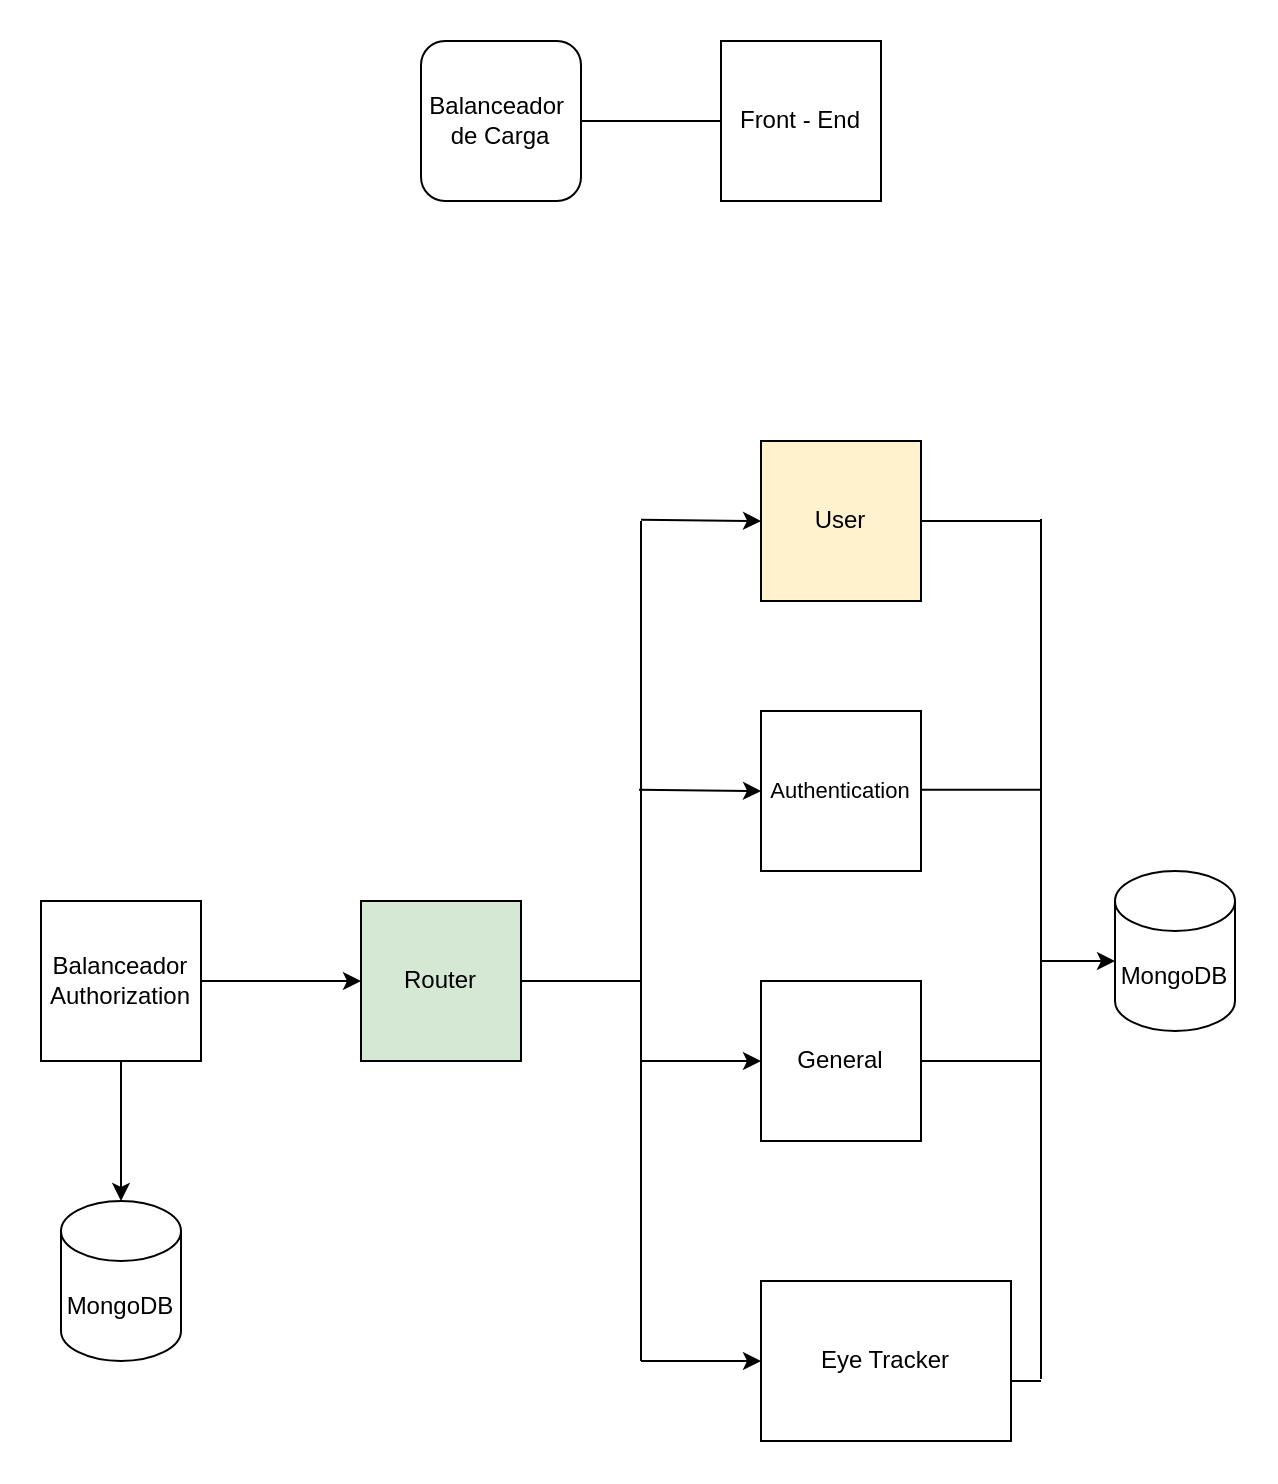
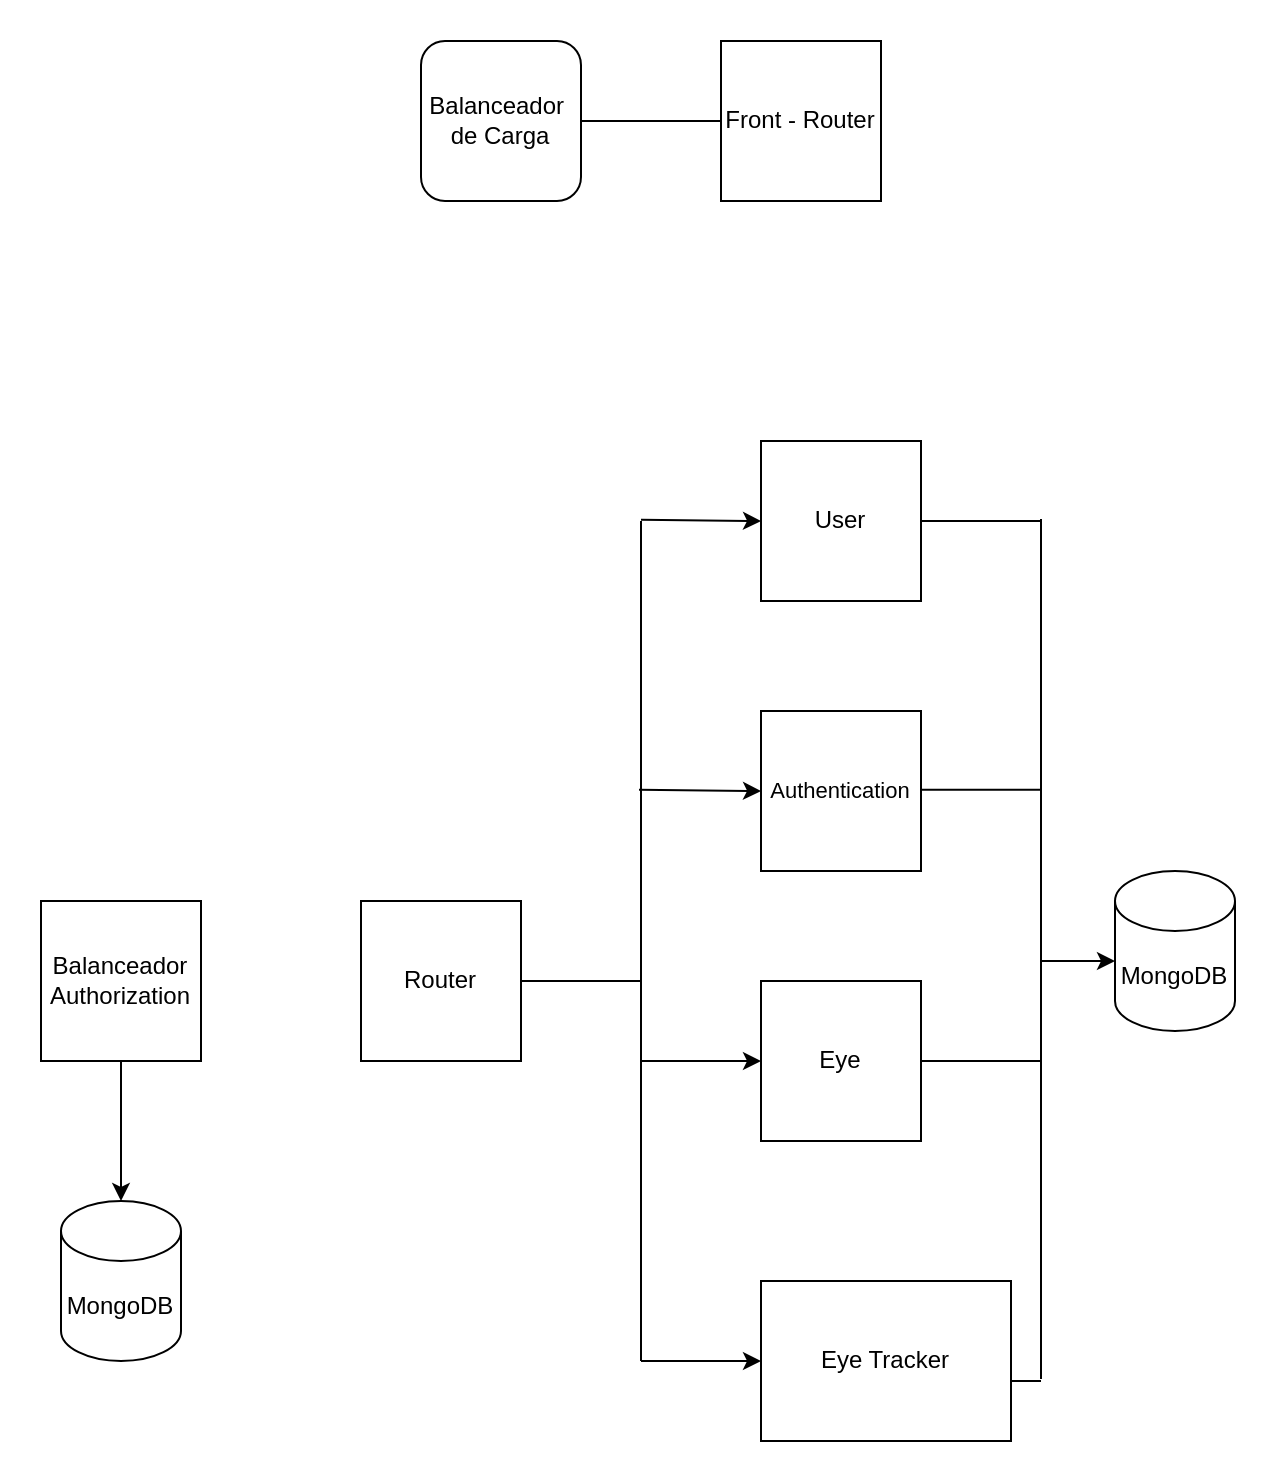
- <mxCell id="4" value="Front - End" style="whiteSpace=wrap;html=1;aspect=fixed;" vertex="1" parent="1"><mxGeometry x="360" y="20" width="80" height="80" as="geometry" /></mxCell>
+ <mxCell id="4" value="Front - Router" style="whiteSpace=wrap;html=1;aspect=fixed;" vertex="1" parent="1"><mxGeometry x="360" y="20" width="80" height="80" as="geometry" /></mxCell>
- <mxCell id="8" value="User" style="whiteSpace=wrap;html=1;aspect=fixed;fillColor=#fff2cc;" vertex="1" parent="1"><mxGeometry x="380" y="220" width="80" height="80" as="geometry" /></mxCell>
+ <mxCell id="8" value="User" style="whiteSpace=wrap;html=1;aspect=fixed;" vertex="1" parent="1"><mxGeometry x="380" y="220" width="80" height="80" as="geometry" /></mxCell>
- <mxCell id="5" style="edgeStyle=orthogonalEdgeStyle;rounded=0;orthogonalLoop=1;jettySize=auto;html=1;exitX=1;exitY=0.5;exitDx=0;exitDy=0;entryX=0;entryY=0.5;entryDx=0;entryDy=0;" edge="1" parent="1" source="7" target="12"><mxGeometry relative="1" as="geometry" /></mxCell>
- <mxCell id="12" value="Router" style="whiteSpace=wrap;html=1;aspect=fixed;fillColor=#d5e8d4;" vertex="1" parent="1"><mxGeometry x="180" y="450" width="80" height="80" as="geometry" /></mxCell>
+ <mxCell id="12" value="Router" style="whiteSpace=wrap;html=1;aspect=fixed;" vertex="1" parent="1"><mxGeometry x="180" y="450" width="80" height="80" as="geometry" /></mxCell>
- <mxCell id="10" value="General" style="whiteSpace=wrap;html=1;aspect=fixed;" vertex="1" parent="1"><mxGeometry x="380" y="490" width="80" height="80" as="geometry" /></mxCell>
+ <mxCell id="10" value="Eye" style="whiteSpace=wrap;html=1;aspect=fixed;" vertex="1" parent="1"><mxGeometry x="380" y="490" width="80" height="80" as="geometry" /></mxCell>
